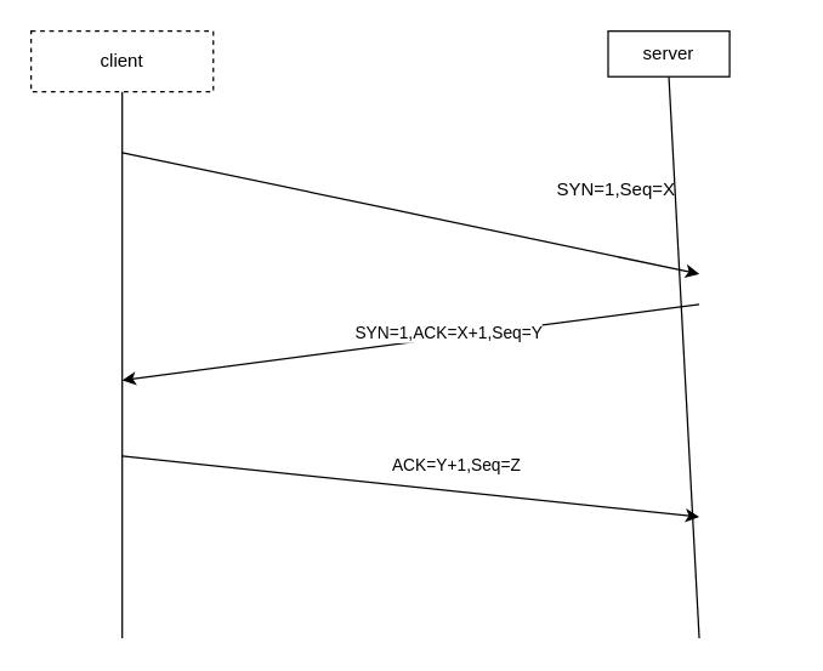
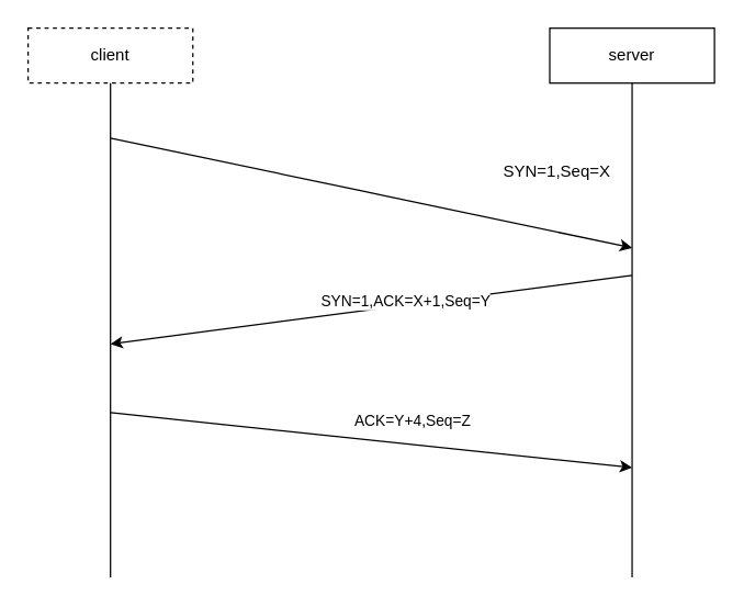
- <mxCell id="3" value="server" style="rounded=0;whiteSpace=wrap;html=1;" vertex="1" parent="1"><mxGeometry x="400" y="20" width="80" height="30" as="geometry" /></mxCell>
+ <mxCell id="3" value="server" style="rounded=0;whiteSpace=wrap;html=1;" vertex="1" parent="1"><mxGeometry x="400" y="20" width="120" height="40" as="geometry" /></mxCell>
- <mxCell id="12" value="ACK=Y+1,Seq=Z" style="edgeLabel;html=1;align=center;verticalAlign=middle;resizable=0;points=[];" vertex="1" connectable="0" parent="1"><mxGeometry x="304.036" y="270.002" as="geometry"><mxPoint x="-5" y="35" as="offset" /></mxGeometry></mxCell>
+ <mxCell id="12" value="ACK=Y+4,Seq=Z" style="edgeLabel;html=1;align=center;verticalAlign=middle;resizable=0;points=[];" vertex="1" connectable="0" parent="1"><mxGeometry x="304.036" y="270.002" as="geometry"><mxPoint x="-5" y="35" as="offset" /></mxGeometry></mxCell>
